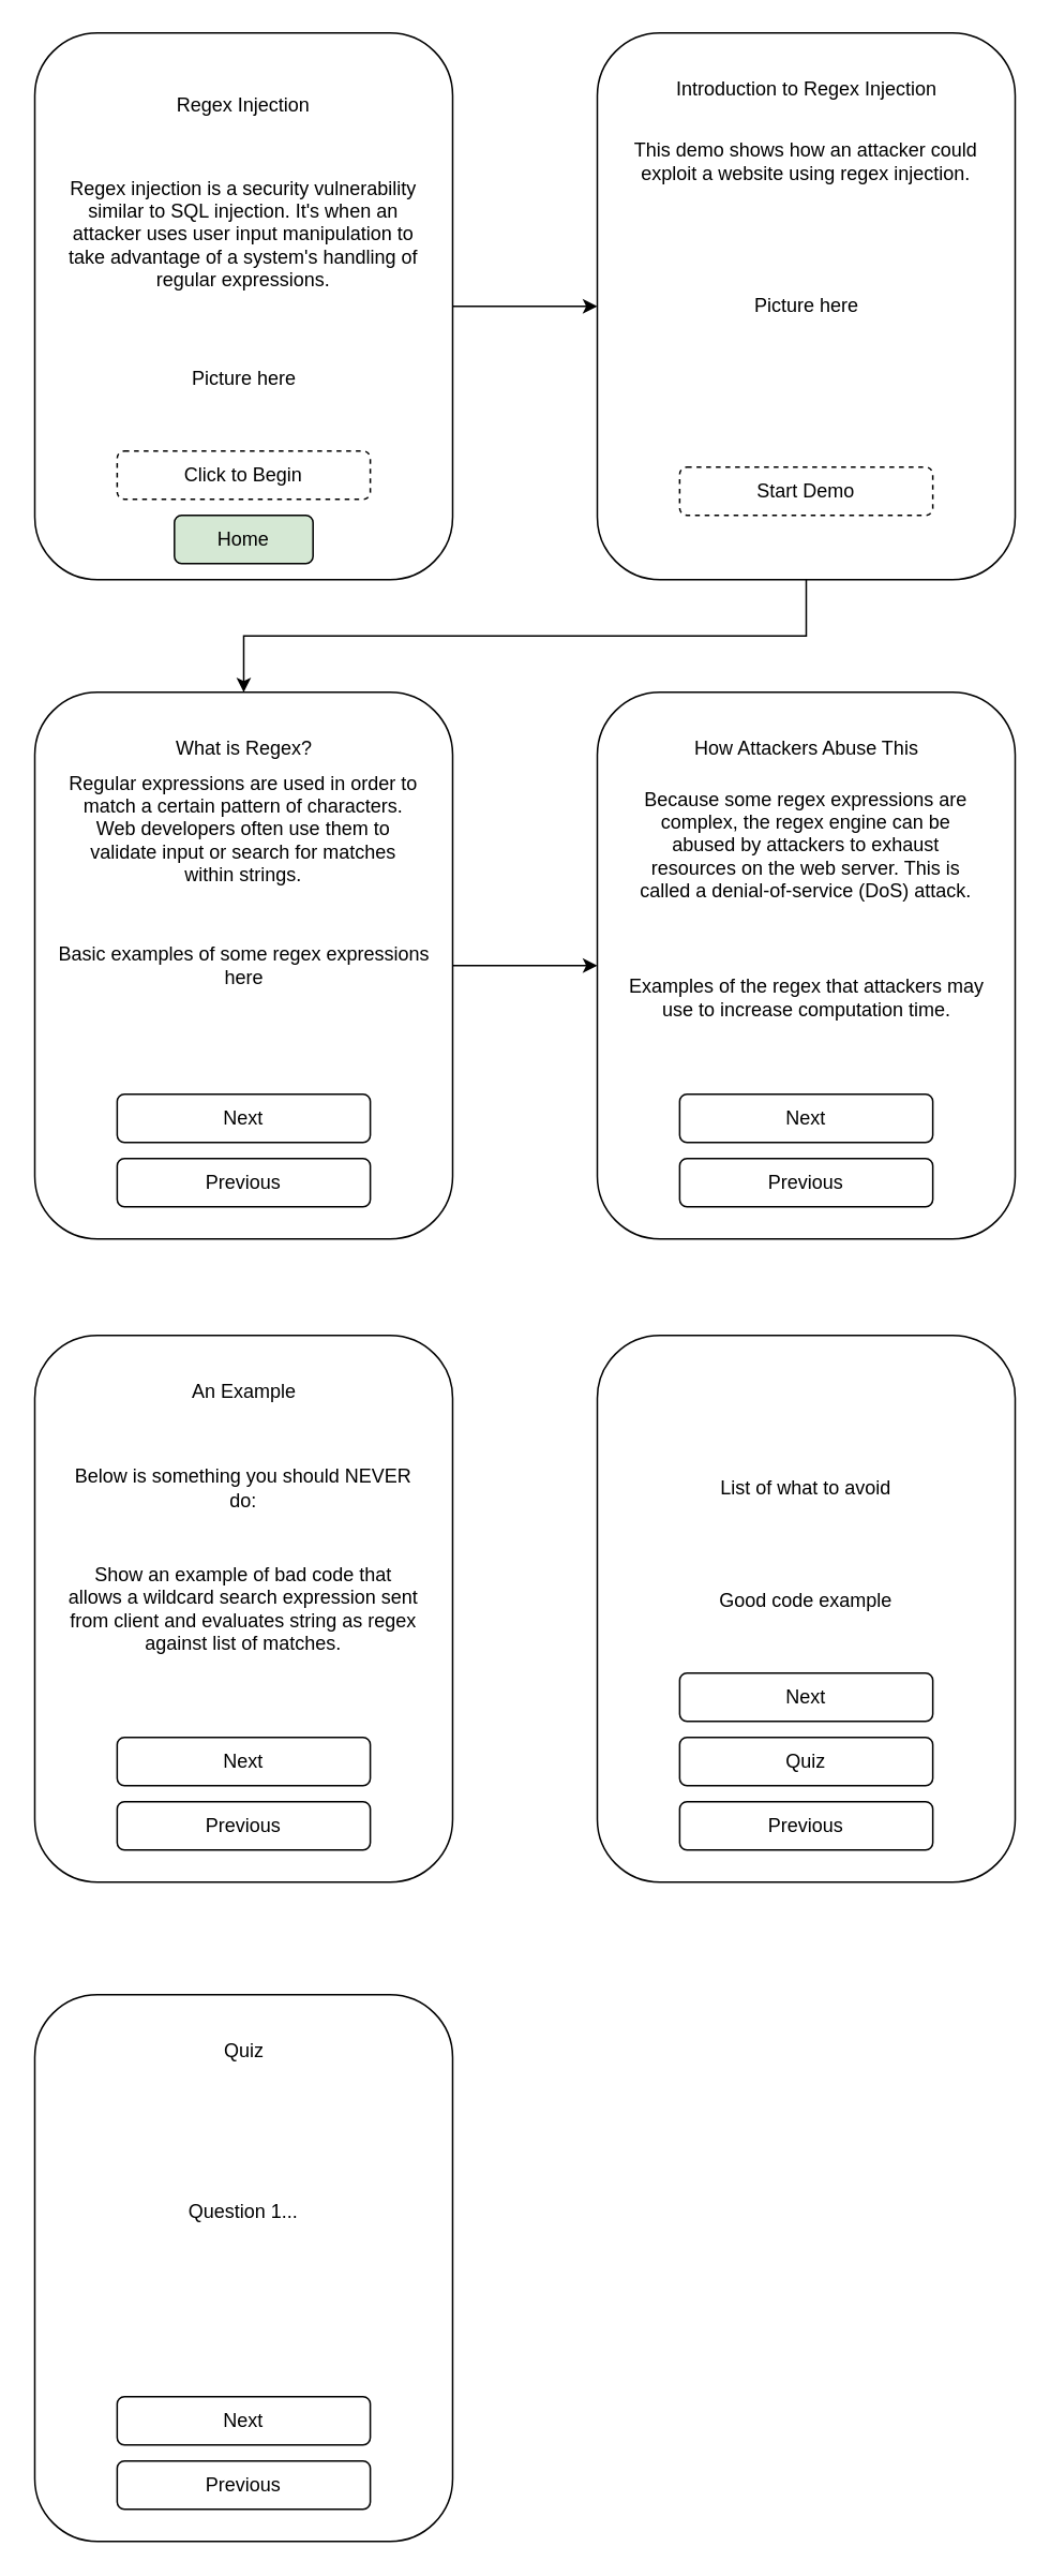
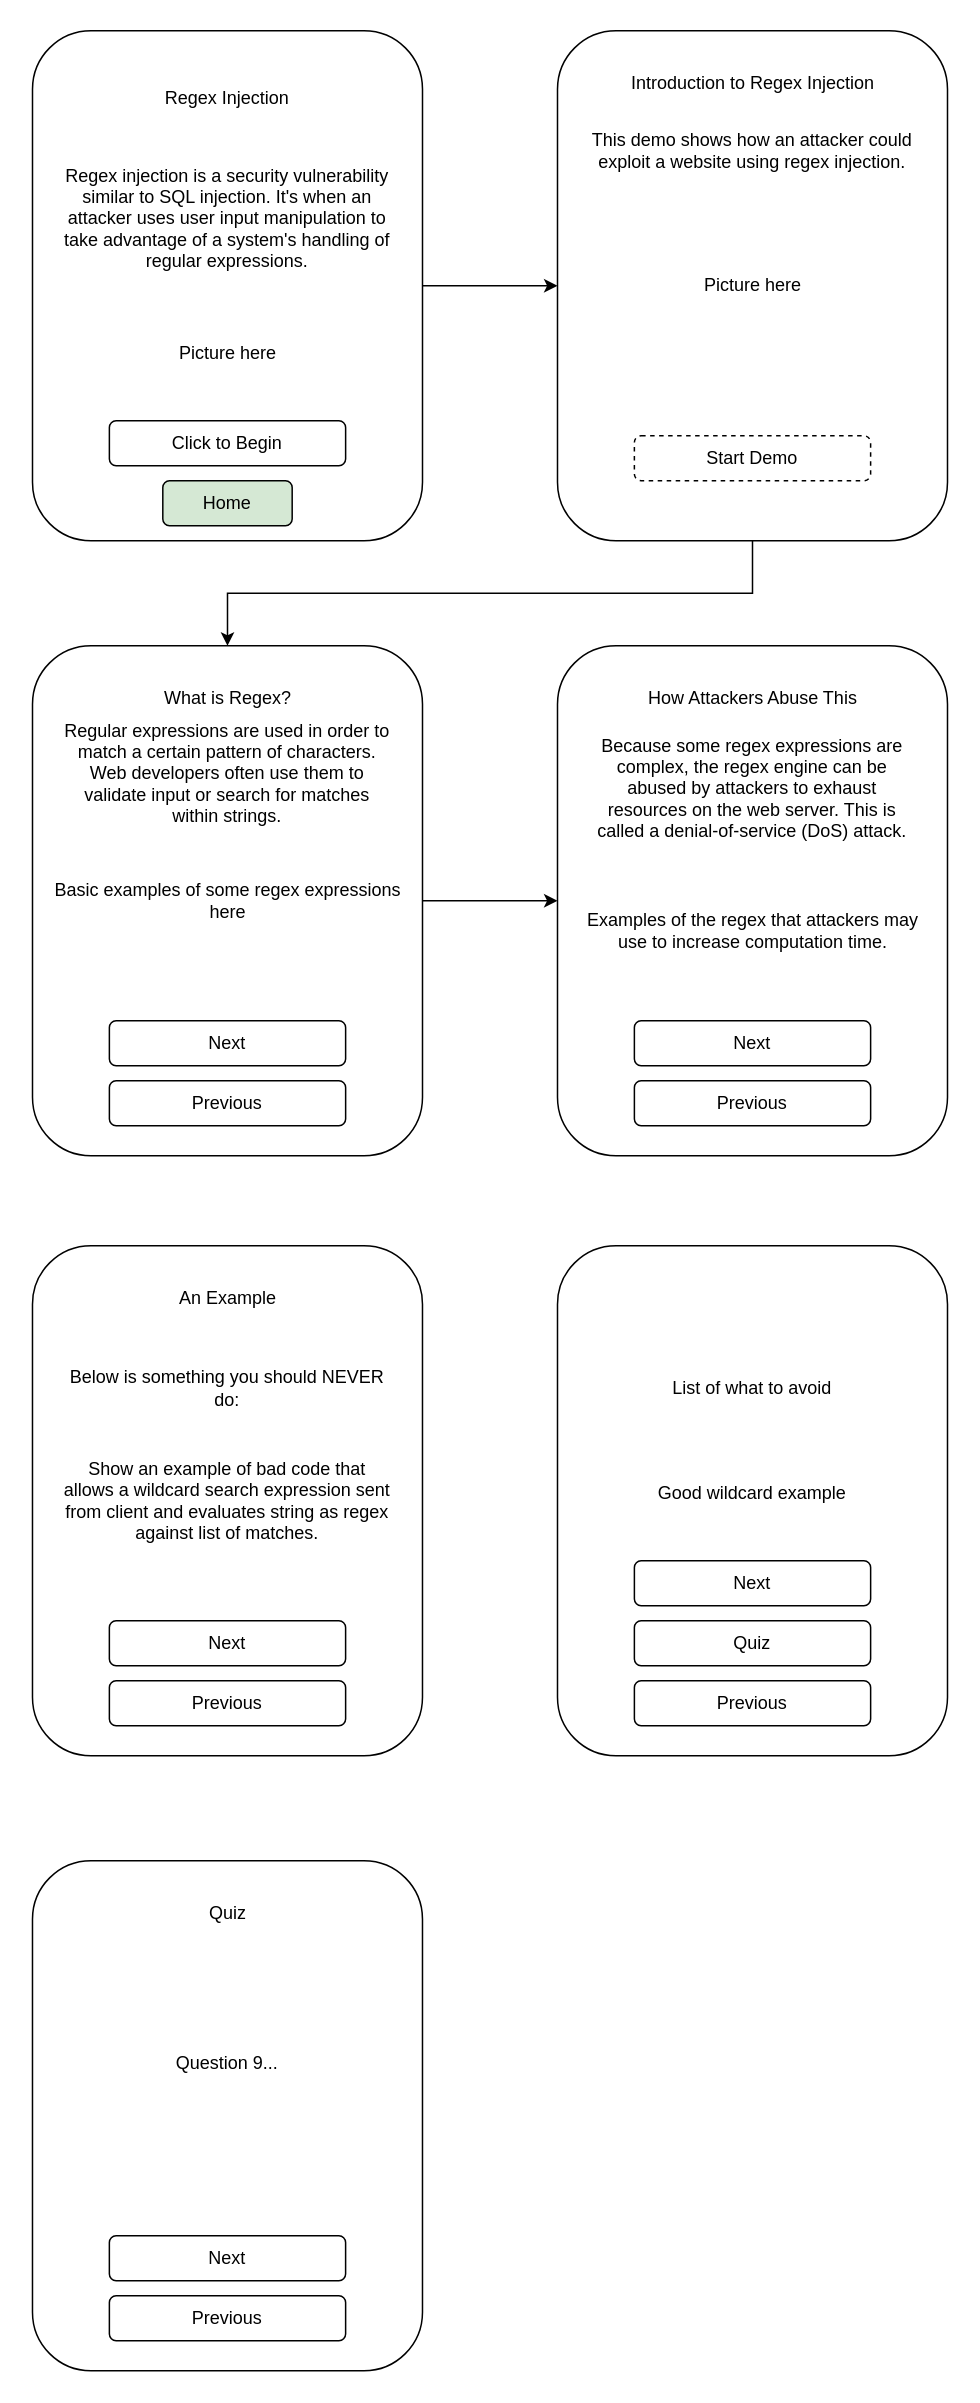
- <mxCell id="7" value="Click to Begin" style="rounded=1;whiteSpace=wrap;html=1;dashed=1;" vertex="1" parent="1"><mxGeometry x="72.25" y="280" width="157.5" height="30" as="geometry" /></mxCell>
+ <mxCell id="7" value="Click to Begin" style="rounded=1;whiteSpace=wrap;html=1;" vertex="1" parent="1"><mxGeometry x="72.25" y="280" width="157.5" height="30" as="geometry" /></mxCell>
- <mxCell id="38" value="Good code example" style="text;html=1;align=center;verticalAlign=middle;whiteSpace=wrap;rounded=0;" vertex="1" parent="1"><mxGeometry x="391.01" y="960" width="220" height="70" as="geometry" /></mxCell>
+ <mxCell id="38" value="Good wildcard example" style="text;html=1;align=center;verticalAlign=middle;whiteSpace=wrap;rounded=0;" vertex="1" parent="1"><mxGeometry x="391.01" y="960" width="220" height="70" as="geometry" /></mxCell>
- <mxCell id="44" value="Question 1..." style="text;html=1;align=center;verticalAlign=middle;whiteSpace=wrap;rounded=0;" vertex="1" parent="1"><mxGeometry x="40.99" y="1340" width="220" height="70" as="geometry" /></mxCell>
+ <mxCell id="44" value="Question 9..." style="text;html=1;align=center;verticalAlign=middle;whiteSpace=wrap;rounded=0;" vertex="1" parent="1"><mxGeometry x="40.99" y="1340" width="220" height="70" as="geometry" /></mxCell>
